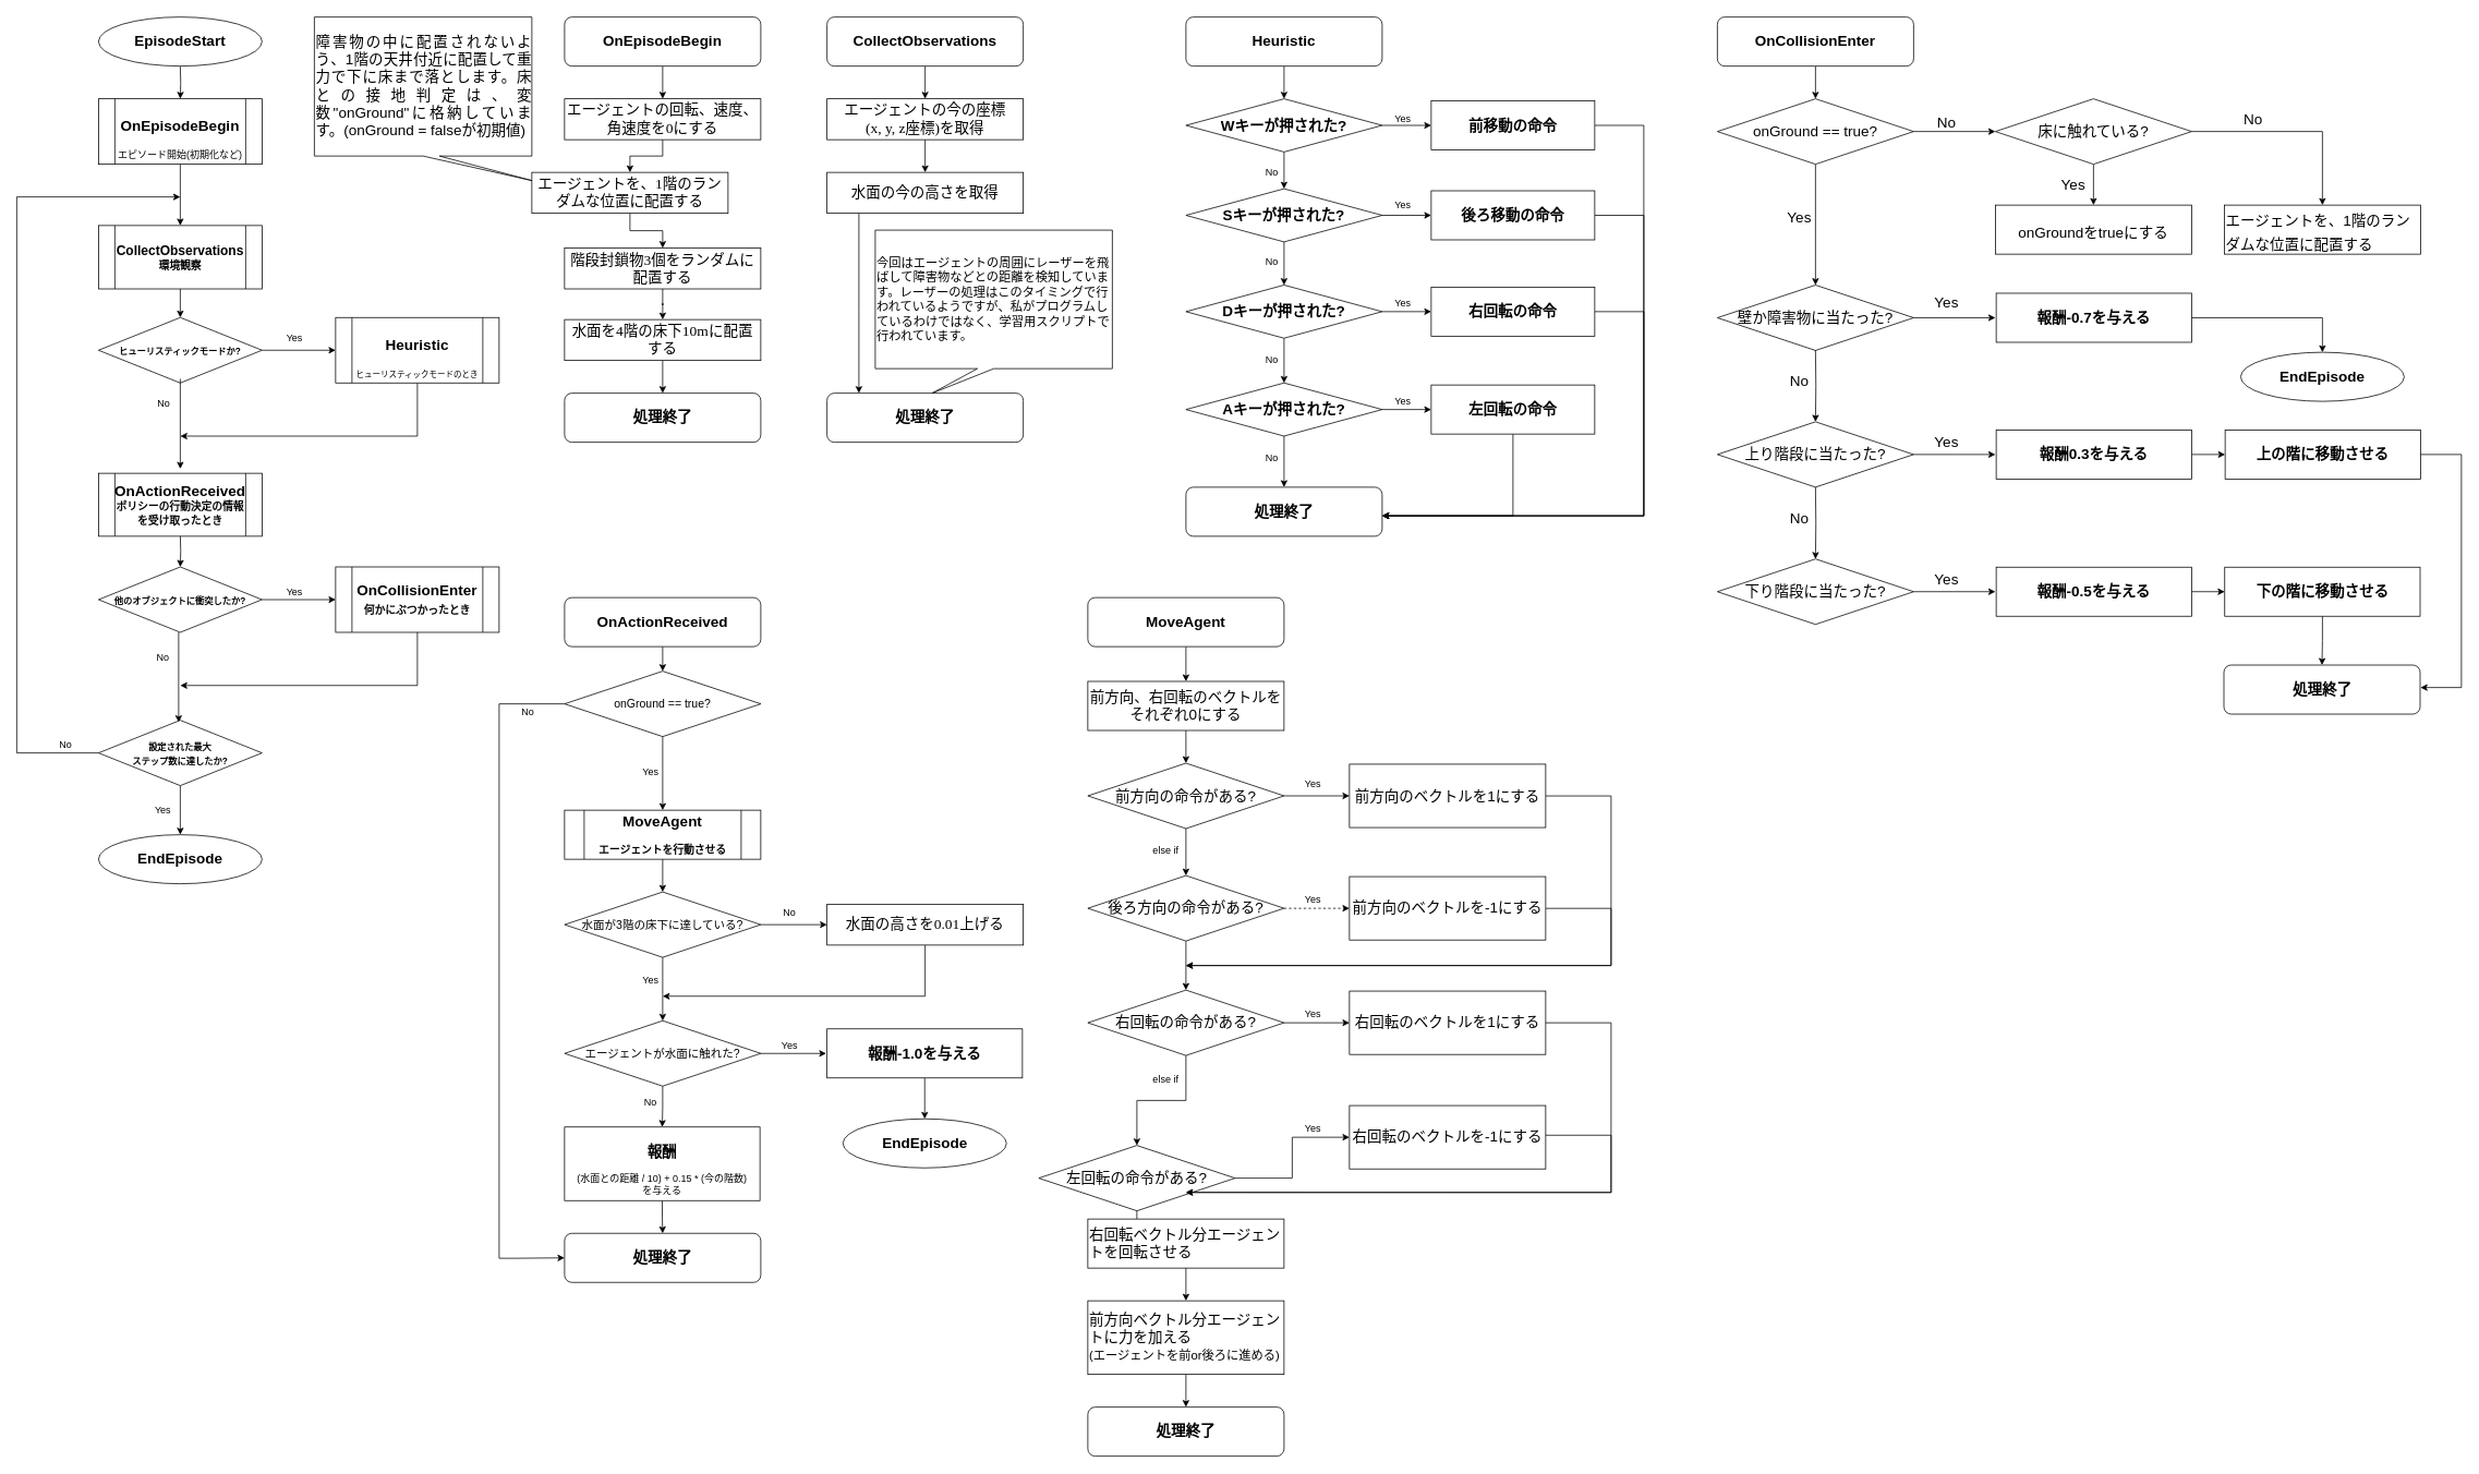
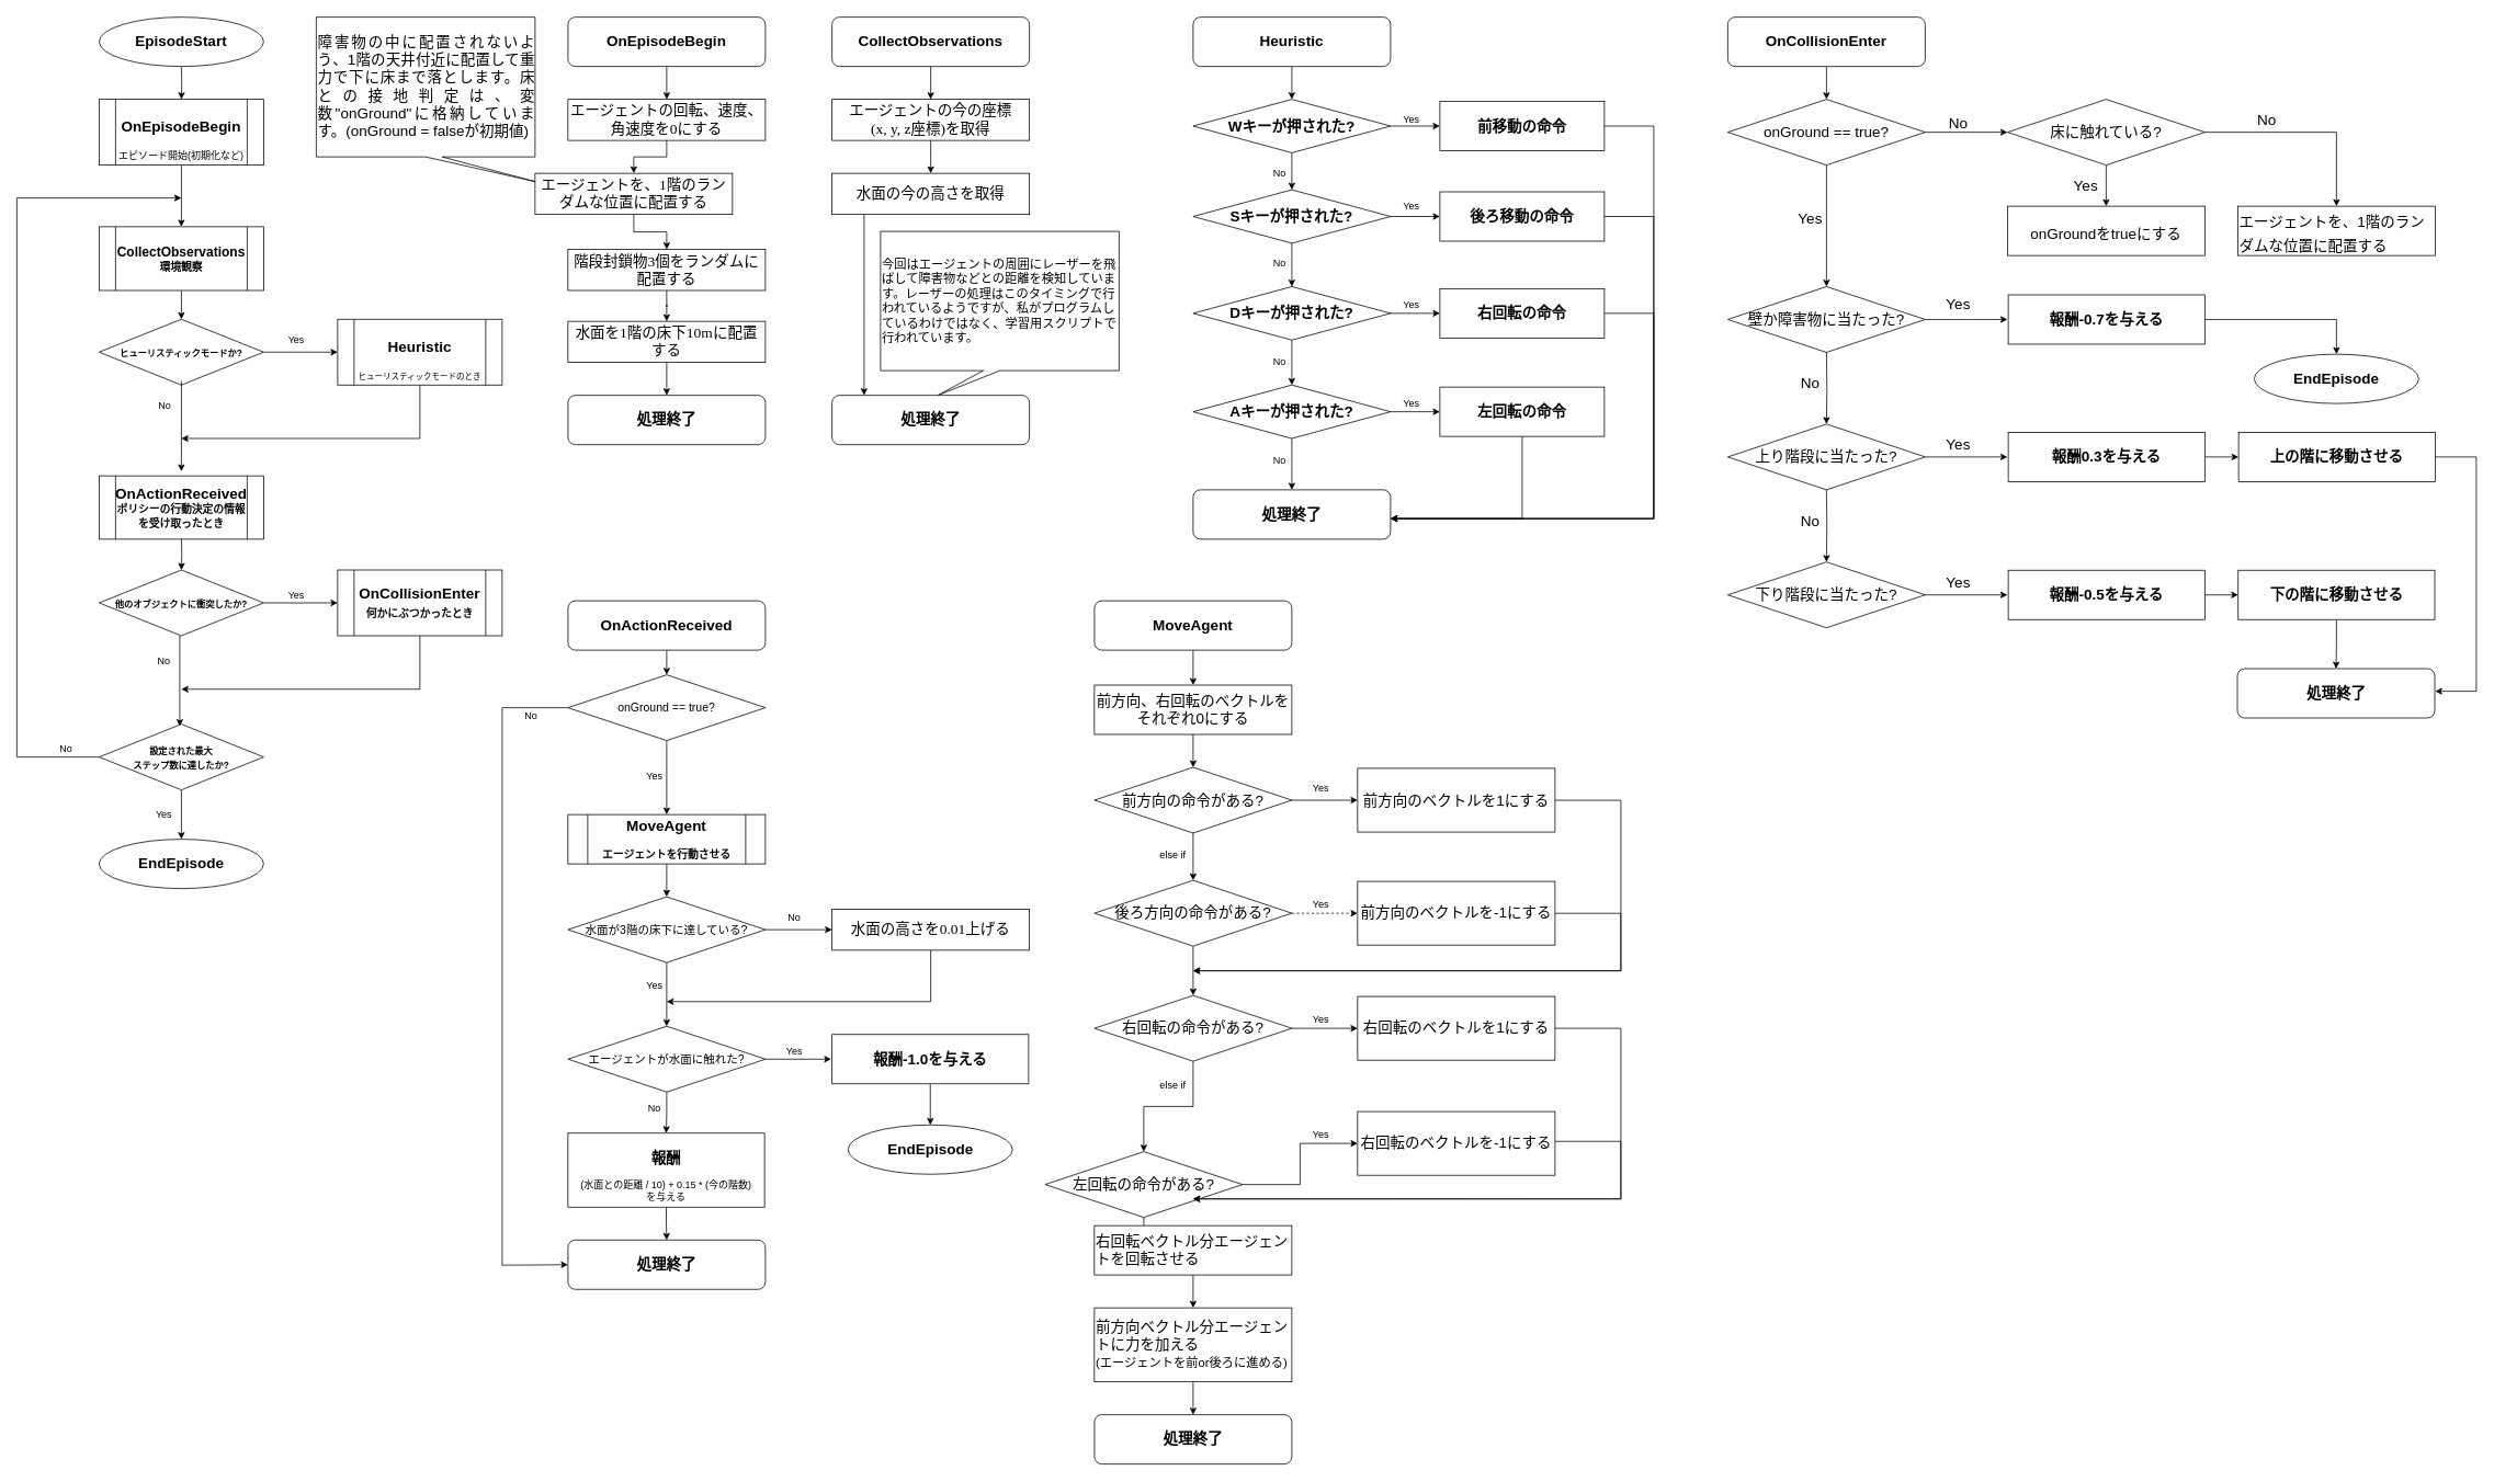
- <mxCell id="31" value="&lt;p&gt;&lt;font style=&quot;font-size: 18px&quot;&gt;水面を4階の床下10mに配置する&lt;/font&gt;&lt;/p&gt;" style="rounded=0;whiteSpace=wrap;html=1;fontFamily=Noto Sans JP;fontSource=https%3A%2F%2Ffonts.googleapis.com%2Fcss%3Ffamily%3DNoto%2BSans%2BJP;" parent="1" vertex="1"><mxGeometry x="690" y="390" width="240" height="50" as="geometry" /></mxCell>
+ <mxCell id="31" value="&lt;p&gt;&lt;font style=&quot;font-size: 18px&quot;&gt;水面を1階の床下10mに配置する&lt;/font&gt;&lt;/p&gt;" style="rounded=0;whiteSpace=wrap;html=1;fontFamily=Noto Sans JP;fontSource=https%3A%2F%2Ffonts.googleapis.com%2Fcss%3Ffamily%3DNoto%2BSans%2BJP;" parent="1" vertex="1"><mxGeometry x="690" y="390" width="240" height="50" as="geometry" /></mxCell>
